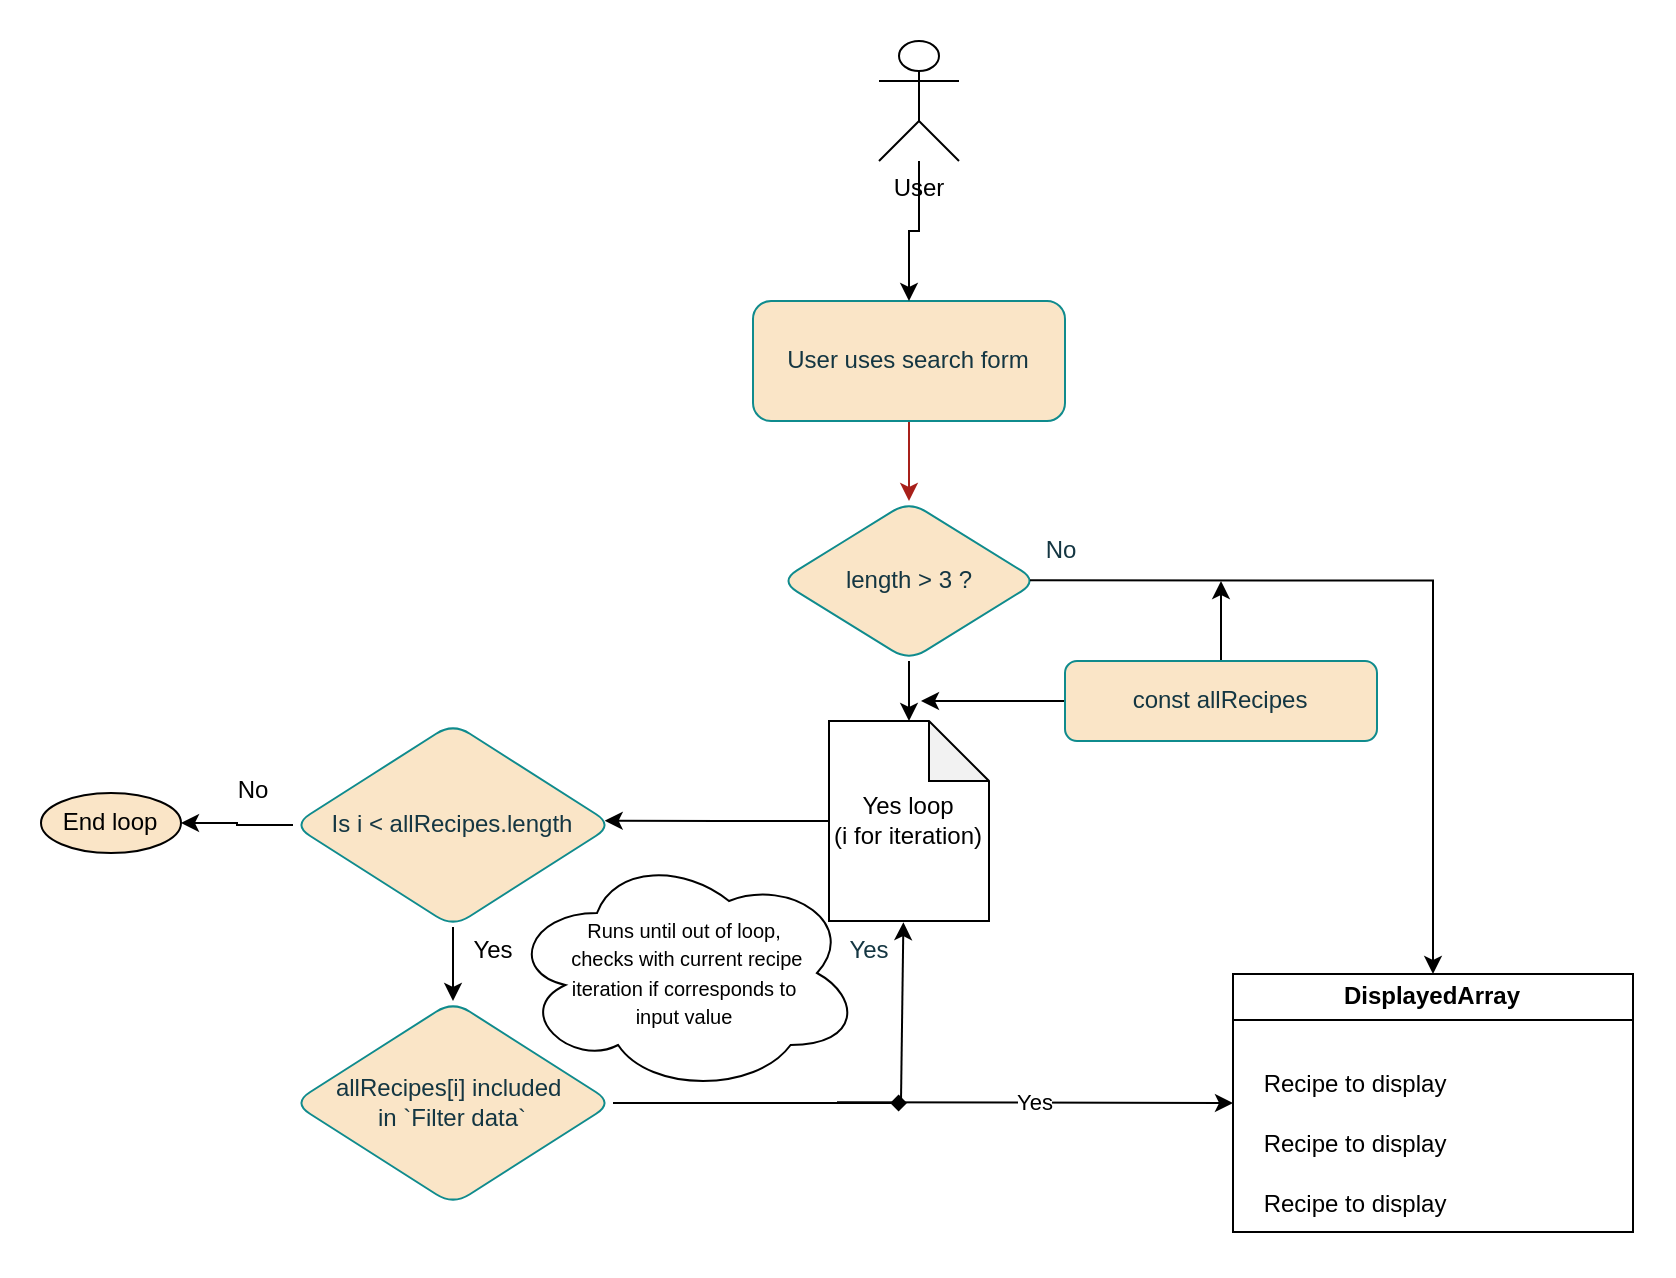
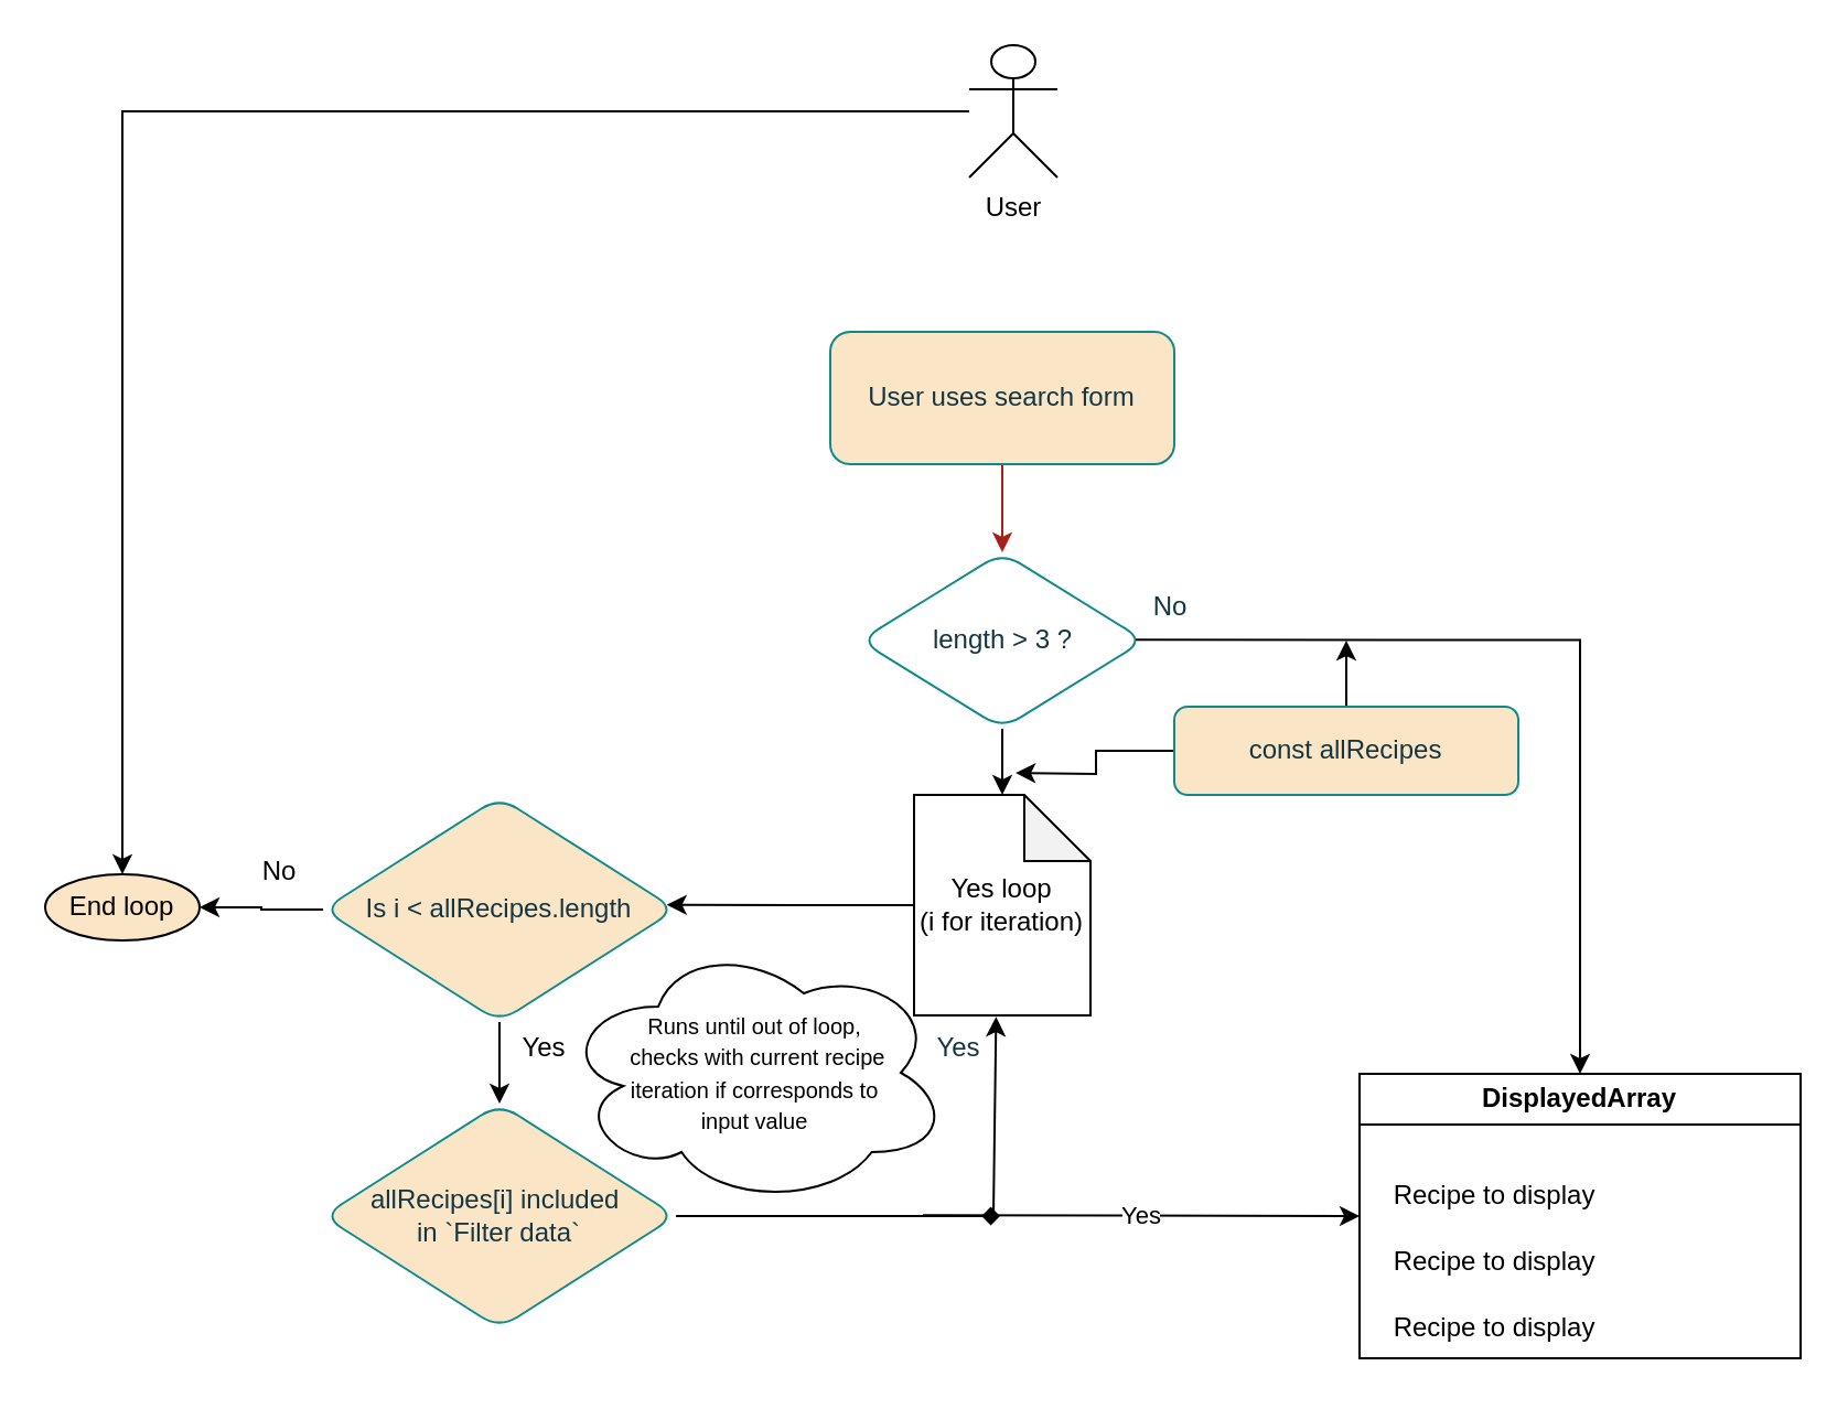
- <mxCell id="6" value="" style="edgeStyle=orthogonalEdgeStyle;rounded=0;orthogonalLoop=1;jettySize=auto;html=1;" parent="1" source="7" target="3" edge="1"><mxGeometry relative="1" as="geometry" /></mxCell>
+ <mxCell id="6" value="" style="edgeStyle=orthogonalEdgeStyle;rounded=0;orthogonalLoop=1;jettySize=auto;html=1;" parent="1" source="7" target="22" edge="1"><mxGeometry relative="1" as="geometry" /></mxCell>
- <mxCell id="4" value="length &amp;gt; 3 ?" style="rhombus;whiteSpace=wrap;html=1;rounded=1;labelBackgroundColor=none;fillColor=#FAE5C7;strokeColor=#0F8B8D;fontColor=#143642;" parent="1" vertex="1"><mxGeometry x="389.5" y="250" width="129" height="80" as="geometry" /></mxCell>
+ <mxCell id="4" value="length &amp;gt; 3 ?" style="rhombus;whiteSpace=wrap;html=1;rounded=1;labelBackgroundColor=none;fillColor=#ffffff;strokeColor=#0F8B8D;fontColor=#143642;" parent="1" vertex="1"><mxGeometry x="389.5" y="250" width="129" height="80" as="geometry" /></mxCell>
- <mxCell id="15" value="const allRecipes" style="rounded=1;whiteSpace=wrap;html=1;labelBackgroundColor=none;fillColor=#FAE5C7;strokeColor=#0F8B8D;fontColor=#143642;" parent="1" vertex="1"><mxGeometry x="532" y="330" width="156" height="40" as="geometry" /></mxCell>
+ <mxCell id="15" value="const allRecipes" style="rounded=1;whiteSpace=wrap;html=1;labelBackgroundColor=none;fillColor=#FAE5C7;strokeColor=#0F8B8D;fontColor=#143642;" parent="1" vertex="1"><mxGeometry x="532" y="320" width="156" height="40" as="geometry" /></mxCell>
